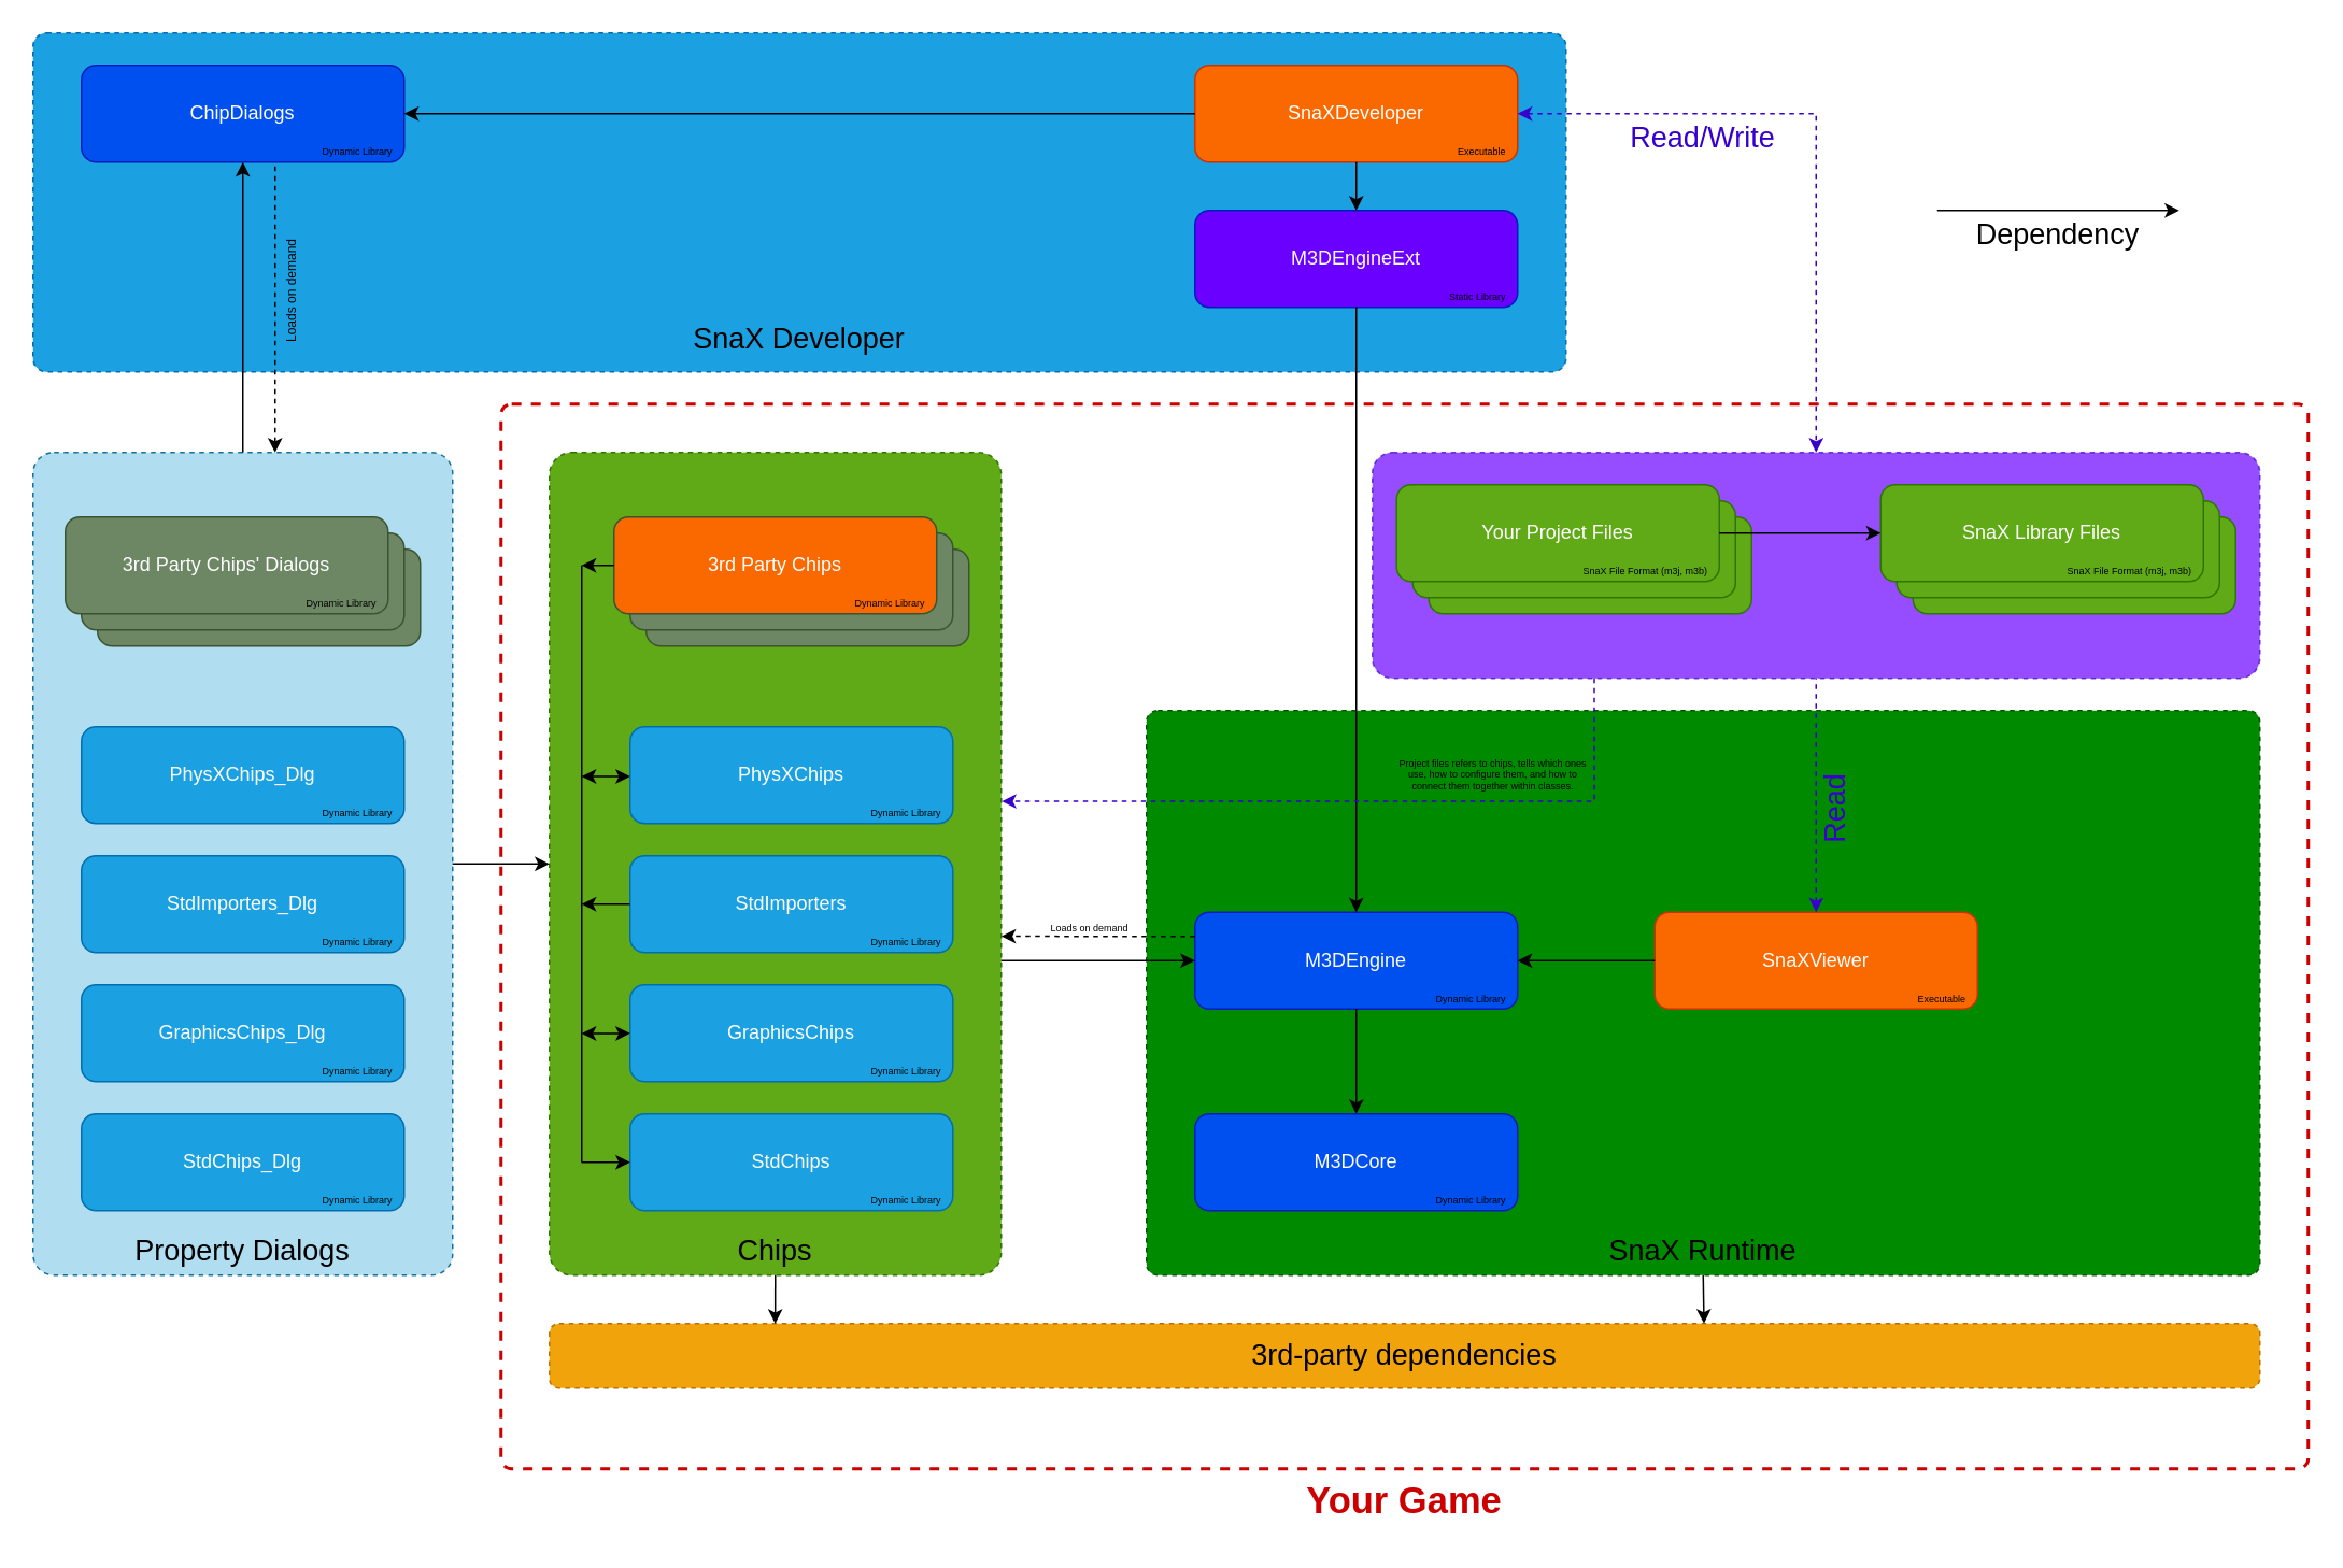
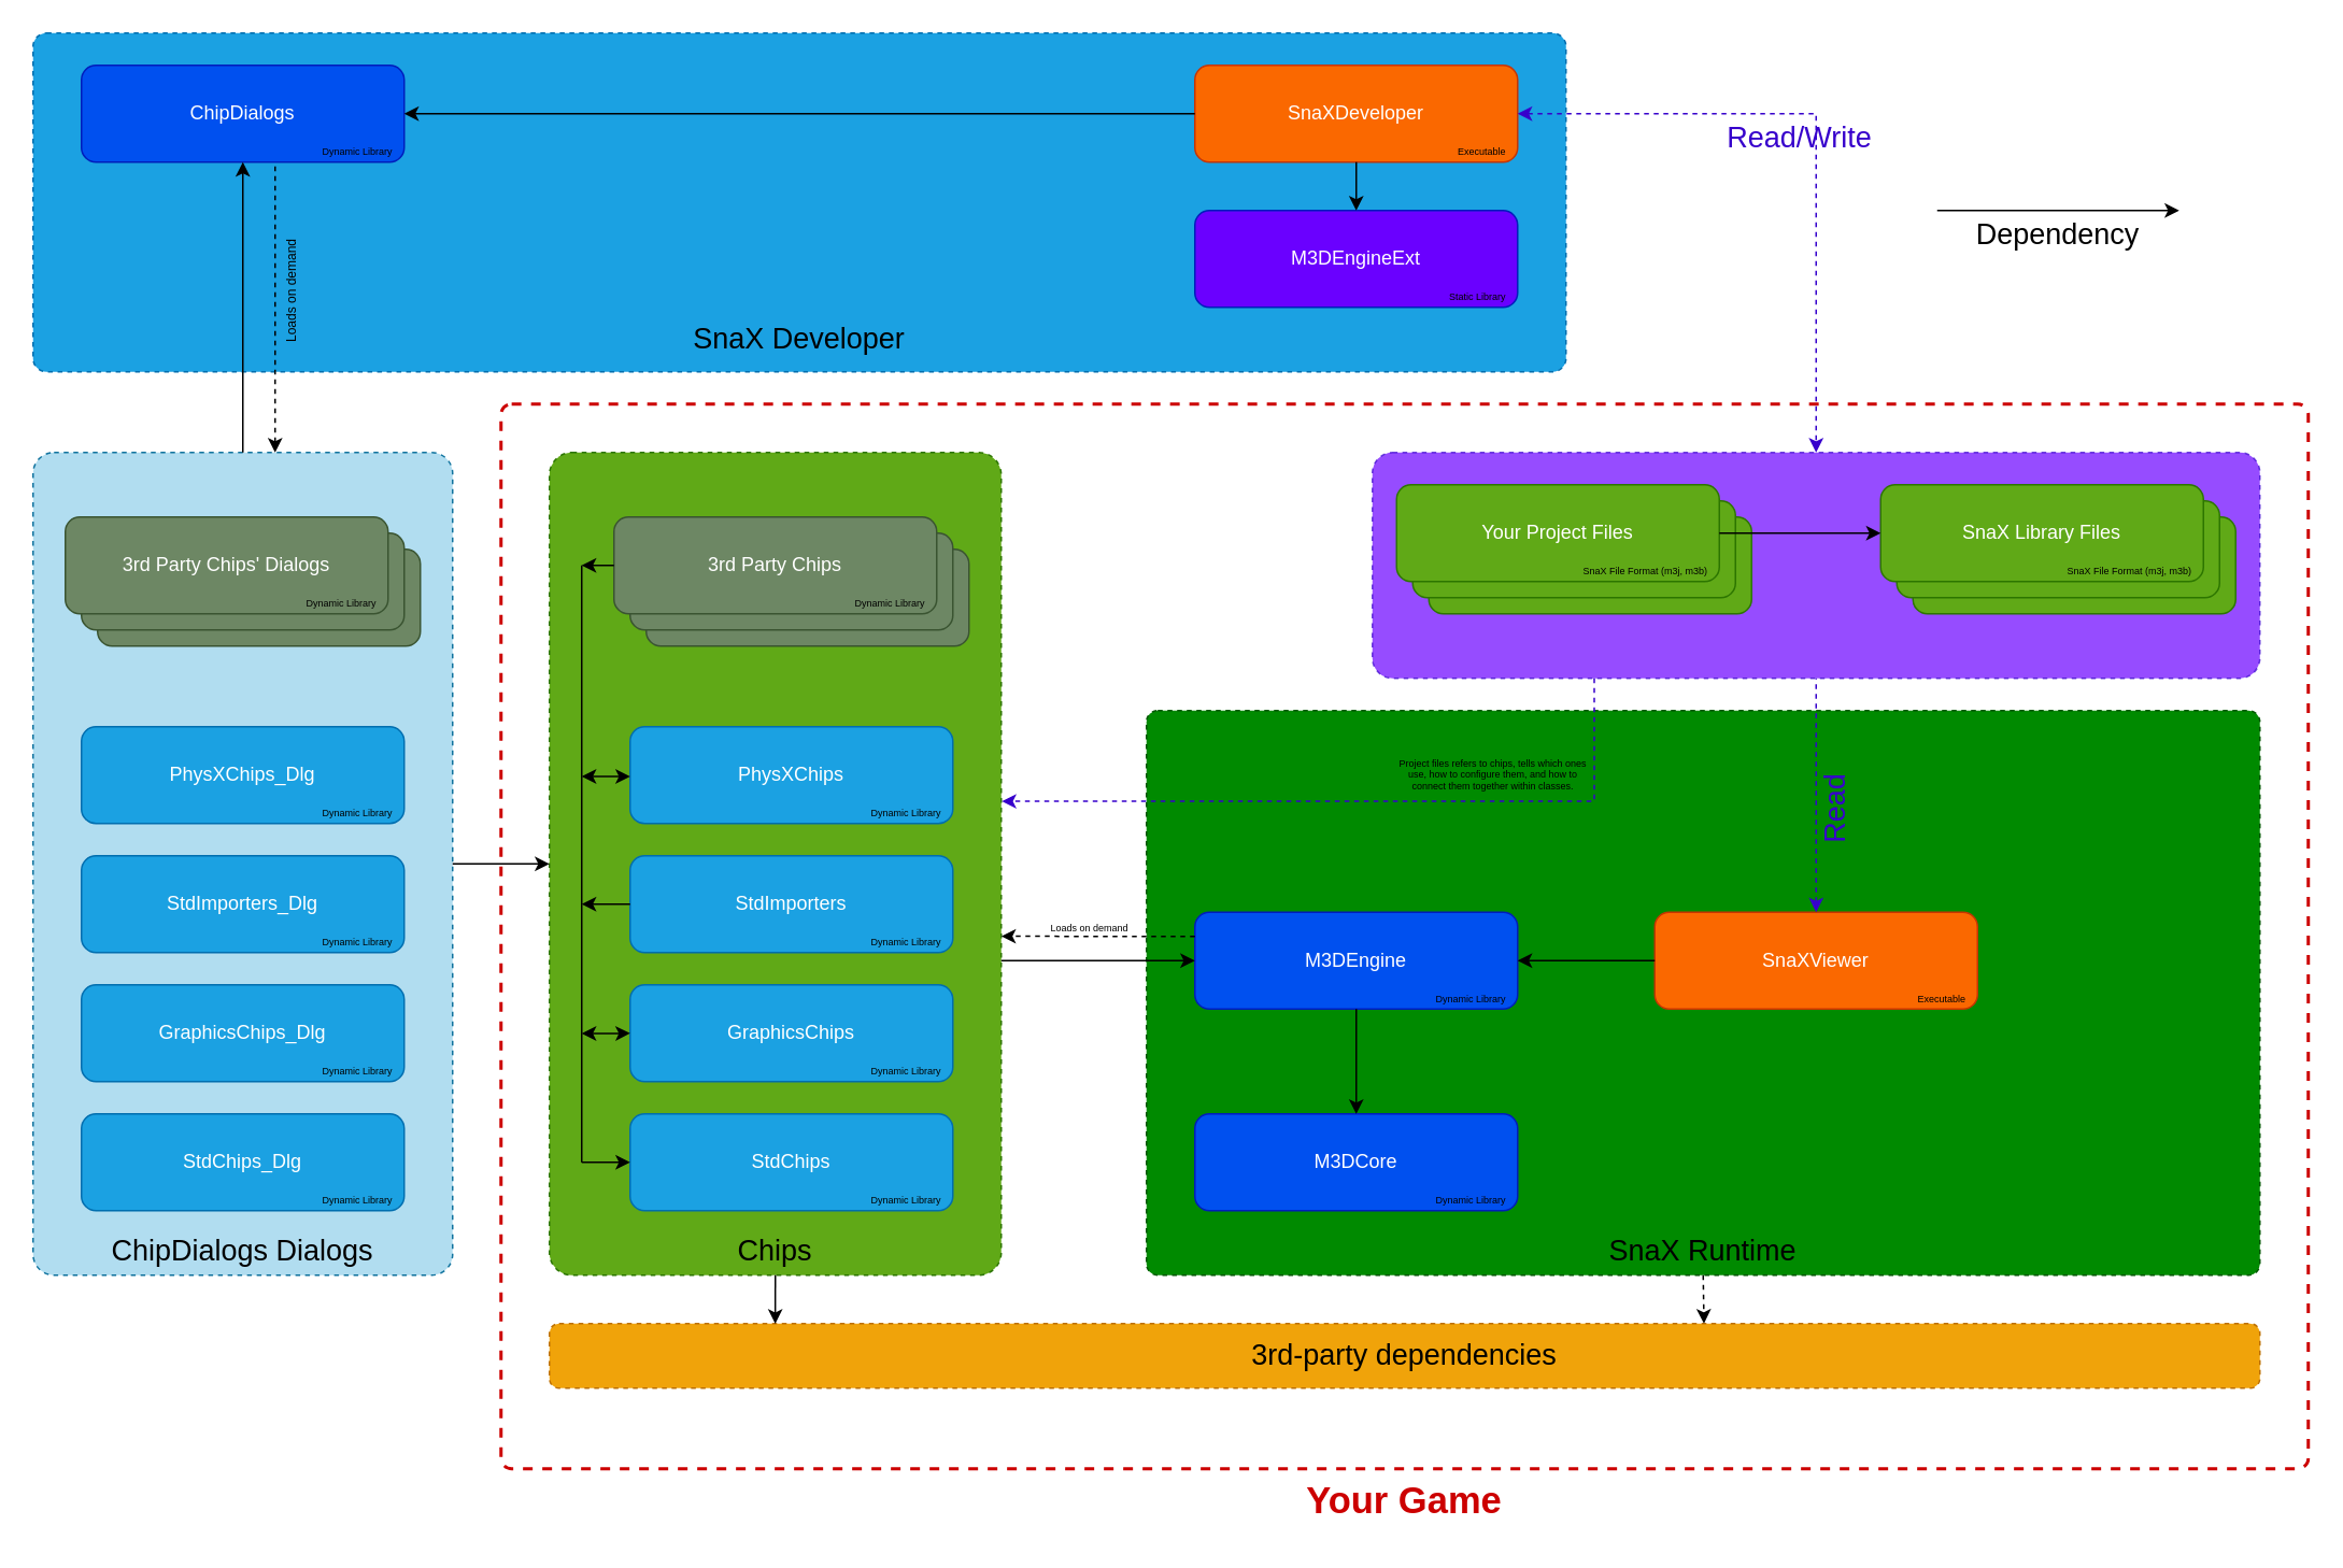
- <mxCell id="62" value="Read/Write" style="text;html=1;strokeColor=none;fillColor=none;align=center;verticalAlign=middle;whiteSpace=wrap;rounded=0;dashed=1;fontSize=18;opacity=50;fontColor=#3700CC;" parent="1" vertex="1"><mxGeometry x="1025" y="70" width="60" height="30" as="geometry" /></mxCell>
+ <mxCell id="62" value="Read/Write" style="text;html=1;strokeColor=none;fillColor=none;align=center;verticalAlign=middle;whiteSpace=wrap;rounded=0;dashed=1;fontSize=18;opacity=50;fontColor=#3700CC;" parent="1" vertex="1"><mxGeometry x="1085" y="70" width="60" height="30" as="geometry" /></mxCell>
- <mxCell id="28" value="3rd Party Chips" style="rounded=1;whiteSpace=wrap;html=1;fillColor=#fa6800;strokeColor=#3A5431;fontColor=#ffffff;" parent="1" vertex="1"><mxGeometry x="380" y="320" width="200" height="60" as="geometry" /></mxCell>
+ <mxCell id="28" value="3rd Party Chips" style="rounded=1;whiteSpace=wrap;html=1;fillColor=#6d8764;strokeColor=#3A5431;fontColor=#ffffff;" parent="1" vertex="1"><mxGeometry x="380" y="320" width="200" height="60" as="geometry" /></mxCell>
- <mxCell id="57" value="" style="endArrow=classic;html=1;rounded=0;labelBackgroundColor=none;fontSize=18;entryX=0.5;entryY=0;entryDx=0;entryDy=0;exitX=0.5;exitY=1;exitDx=0;exitDy=0;" parent="1" source="41" target="13" edge="1"><mxGeometry width="50" height="50" relative="1" as="geometry"><mxPoint x="450" y="460" as="sourcePoint" /><mxPoint x="500" y="410" as="targetPoint" /></mxGeometry></mxCell>
- <mxCell id="50" value="&lt;font style=&quot;font-size: 18px&quot;&gt;Property Dialogs&lt;/font&gt;" style="text;html=1;strokeColor=none;fillColor=none;align=center;verticalAlign=middle;whiteSpace=wrap;rounded=0;fontSize=6;" parent="1" vertex="1"><mxGeometry x="20" y="760" width="260" height="30" as="geometry" /></mxCell>
+ <mxCell id="50" value="&lt;font style=&quot;font-size: 18px&quot;&gt;ChipDialogs Dialogs&lt;/font&gt;" style="text;html=1;strokeColor=none;fillColor=none;align=center;verticalAlign=middle;whiteSpace=wrap;rounded=0;fontSize=6;" parent="1" vertex="1"><mxGeometry x="20" y="760" width="260" height="30" as="geometry" /></mxCell>
- <mxCell id="85" value="" style="endArrow=classic;html=1;rounded=0;fontSize=18;fontColor=#3700CC;strokeColor=#000000;exitX=0.5;exitY=1;exitDx=0;exitDy=0;entryX=0.675;entryY=0;entryDx=0;entryDy=0;entryPerimeter=0;" edge="1" parent="1" source="34" target="83"><mxGeometry width="50" height="50" relative="1" as="geometry"><mxPoint x="1070" y="930" as="sourcePoint" /><mxPoint x="1120" y="880" as="targetPoint" /></mxGeometry></mxCell>
+ <mxCell id="85" value="" style="endArrow=classic;html=1;rounded=0;fontSize=18;fontColor=#3700CC;strokeColor=#000000;exitX=0.5;exitY=1;exitDx=0;exitDy=0;entryX=0.675;entryY=0;entryDx=0;entryDy=0;entryPerimeter=0;dashed=1;" edge="1" parent="1" source="34" target="83"><mxGeometry width="50" height="50" relative="1" as="geometry"><mxPoint x="1070" y="930" as="sourcePoint" /><mxPoint x="1120" y="880" as="targetPoint" /></mxGeometry></mxCell>
